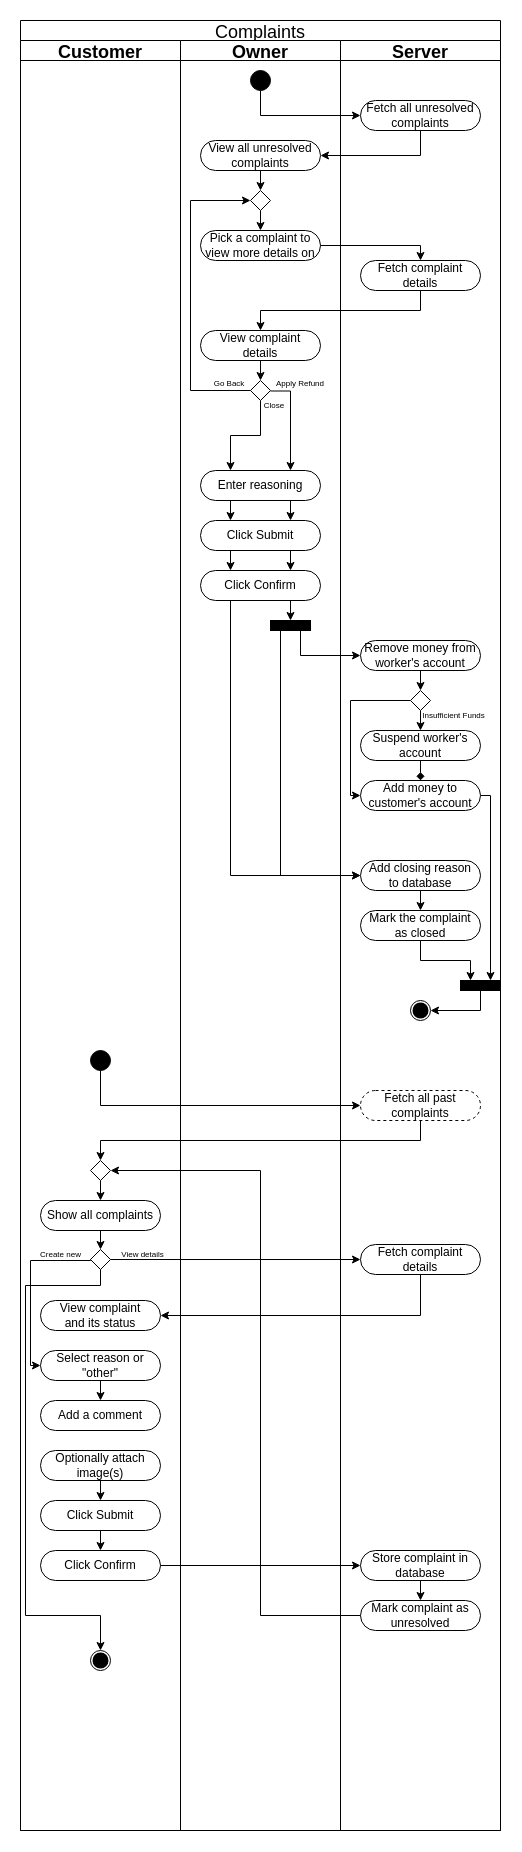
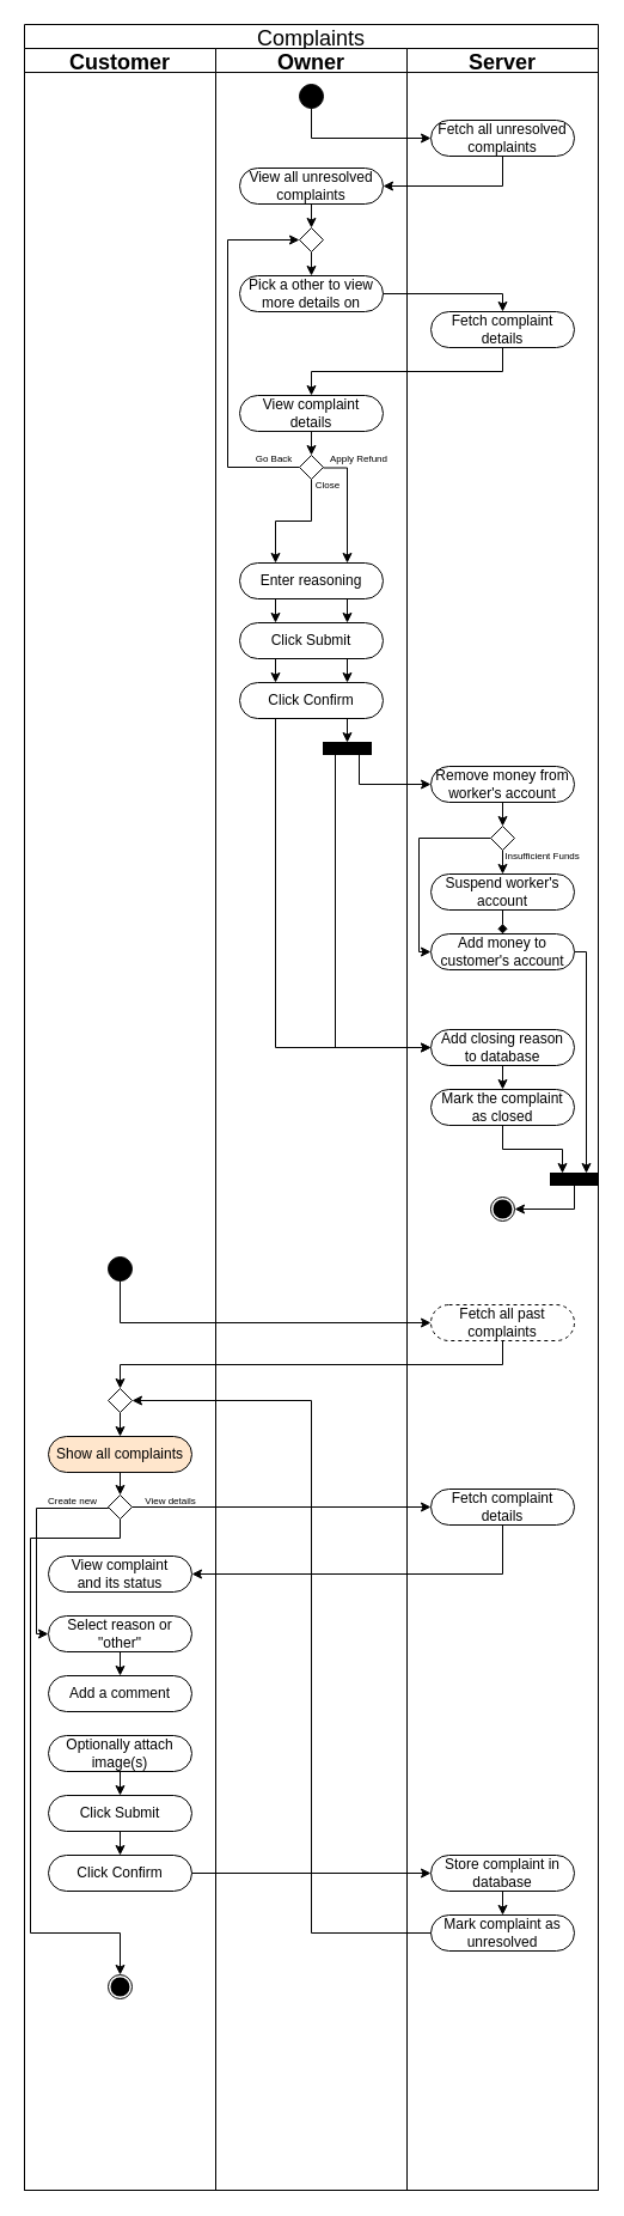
- <mxCell id="31" value="Pick a complaint to view more details on" style="rounded=1;whiteSpace=wrap;html=1;fillColor=#FFFFFF;arcSize=50;" parent="25" vertex="1"><mxGeometry x="20" y="190" width="120" height="30" as="geometry" /></mxCell>
+ <mxCell id="31" value="Pick a other to view more details on" style="rounded=1;whiteSpace=wrap;html=1;fillColor=#FFFFFF;arcSize=50;" parent="25" vertex="1"><mxGeometry x="20" y="190" width="120" height="30" as="geometry" /></mxCell>
- <mxCell id="7" value="Show all complaints" style="rounded=1;whiteSpace=wrap;html=1;fillColor=#FFFFFF;arcSize=50;" parent="3" vertex="1"><mxGeometry x="20" y="1160" width="120" height="30" as="geometry" /></mxCell>
+ <mxCell id="7" value="Show all complaints" style="rounded=1;whiteSpace=wrap;html=1;fillColor=#ffe6cc;arcSize=50;" parent="3" vertex="1"><mxGeometry x="20" y="1160" width="120" height="30" as="geometry" /></mxCell>
